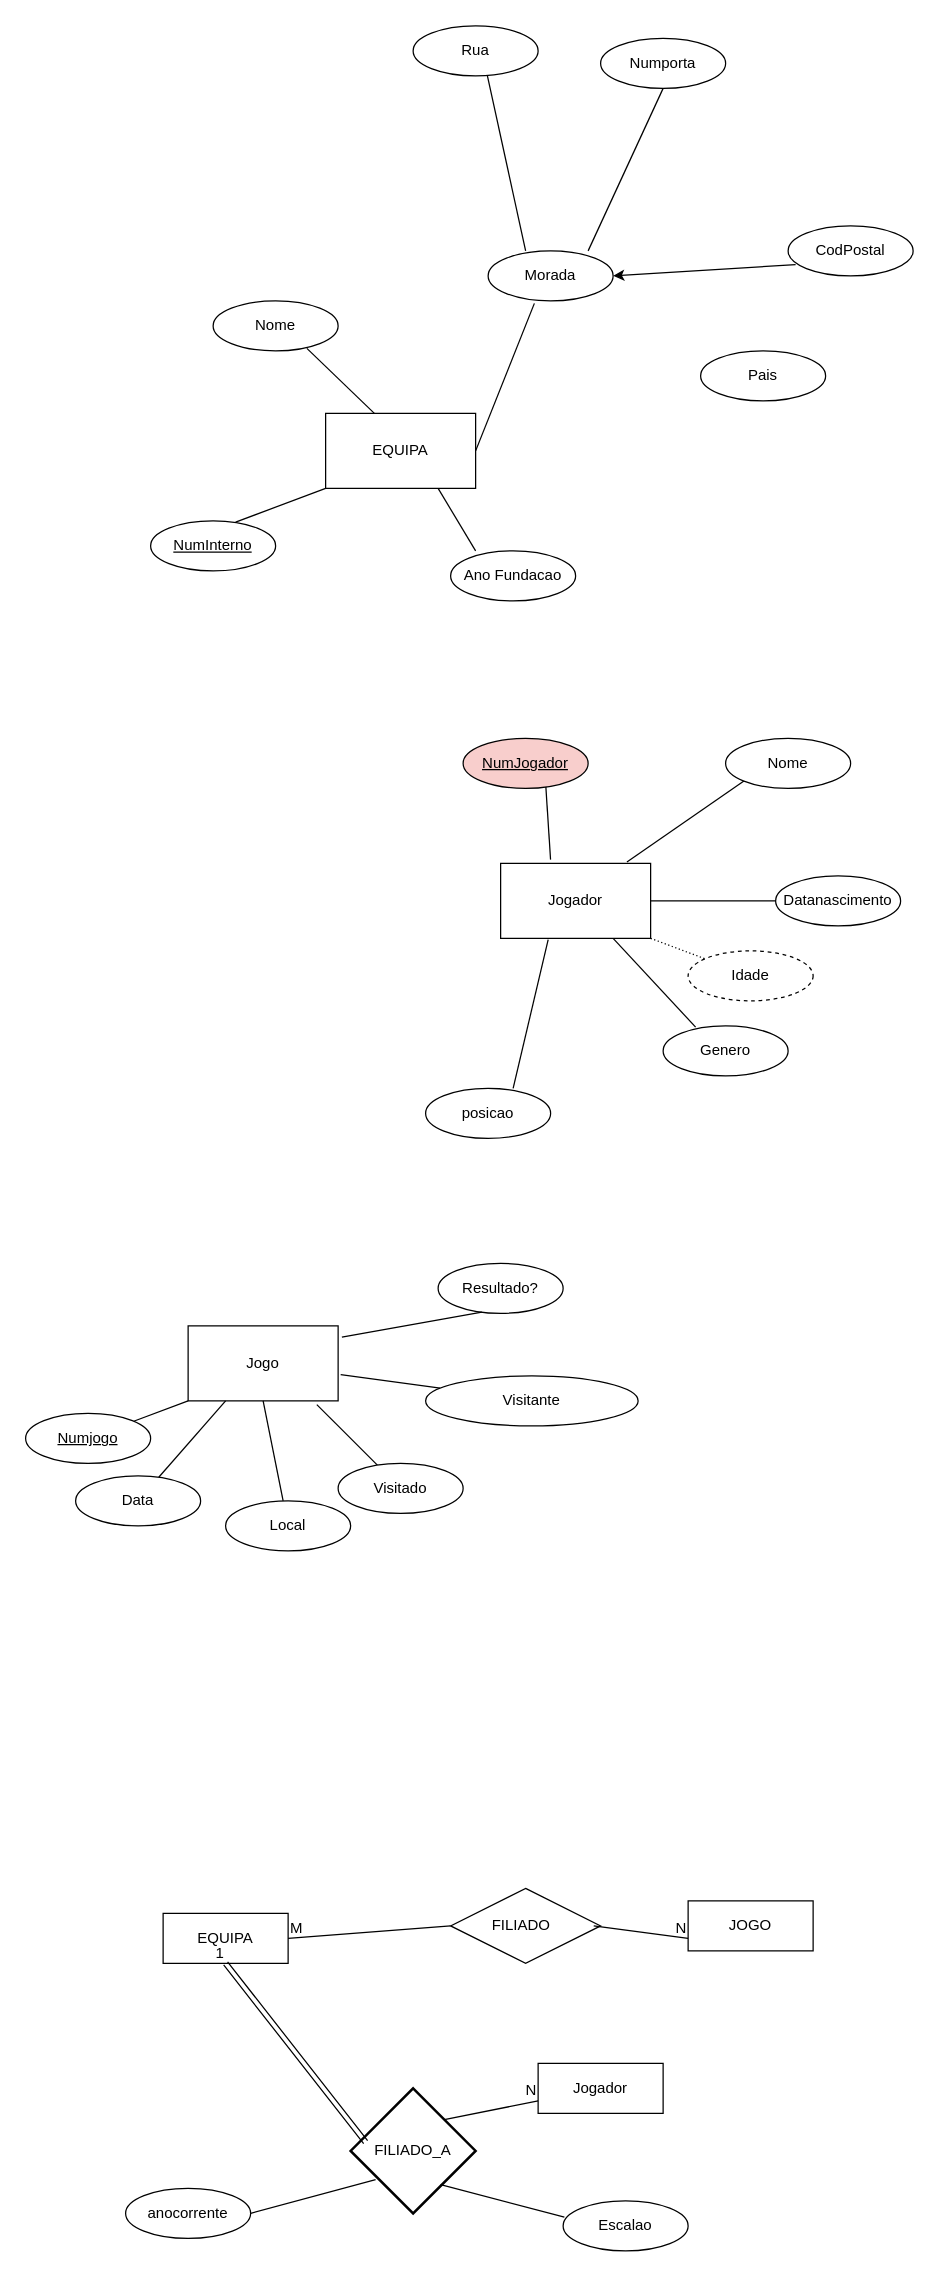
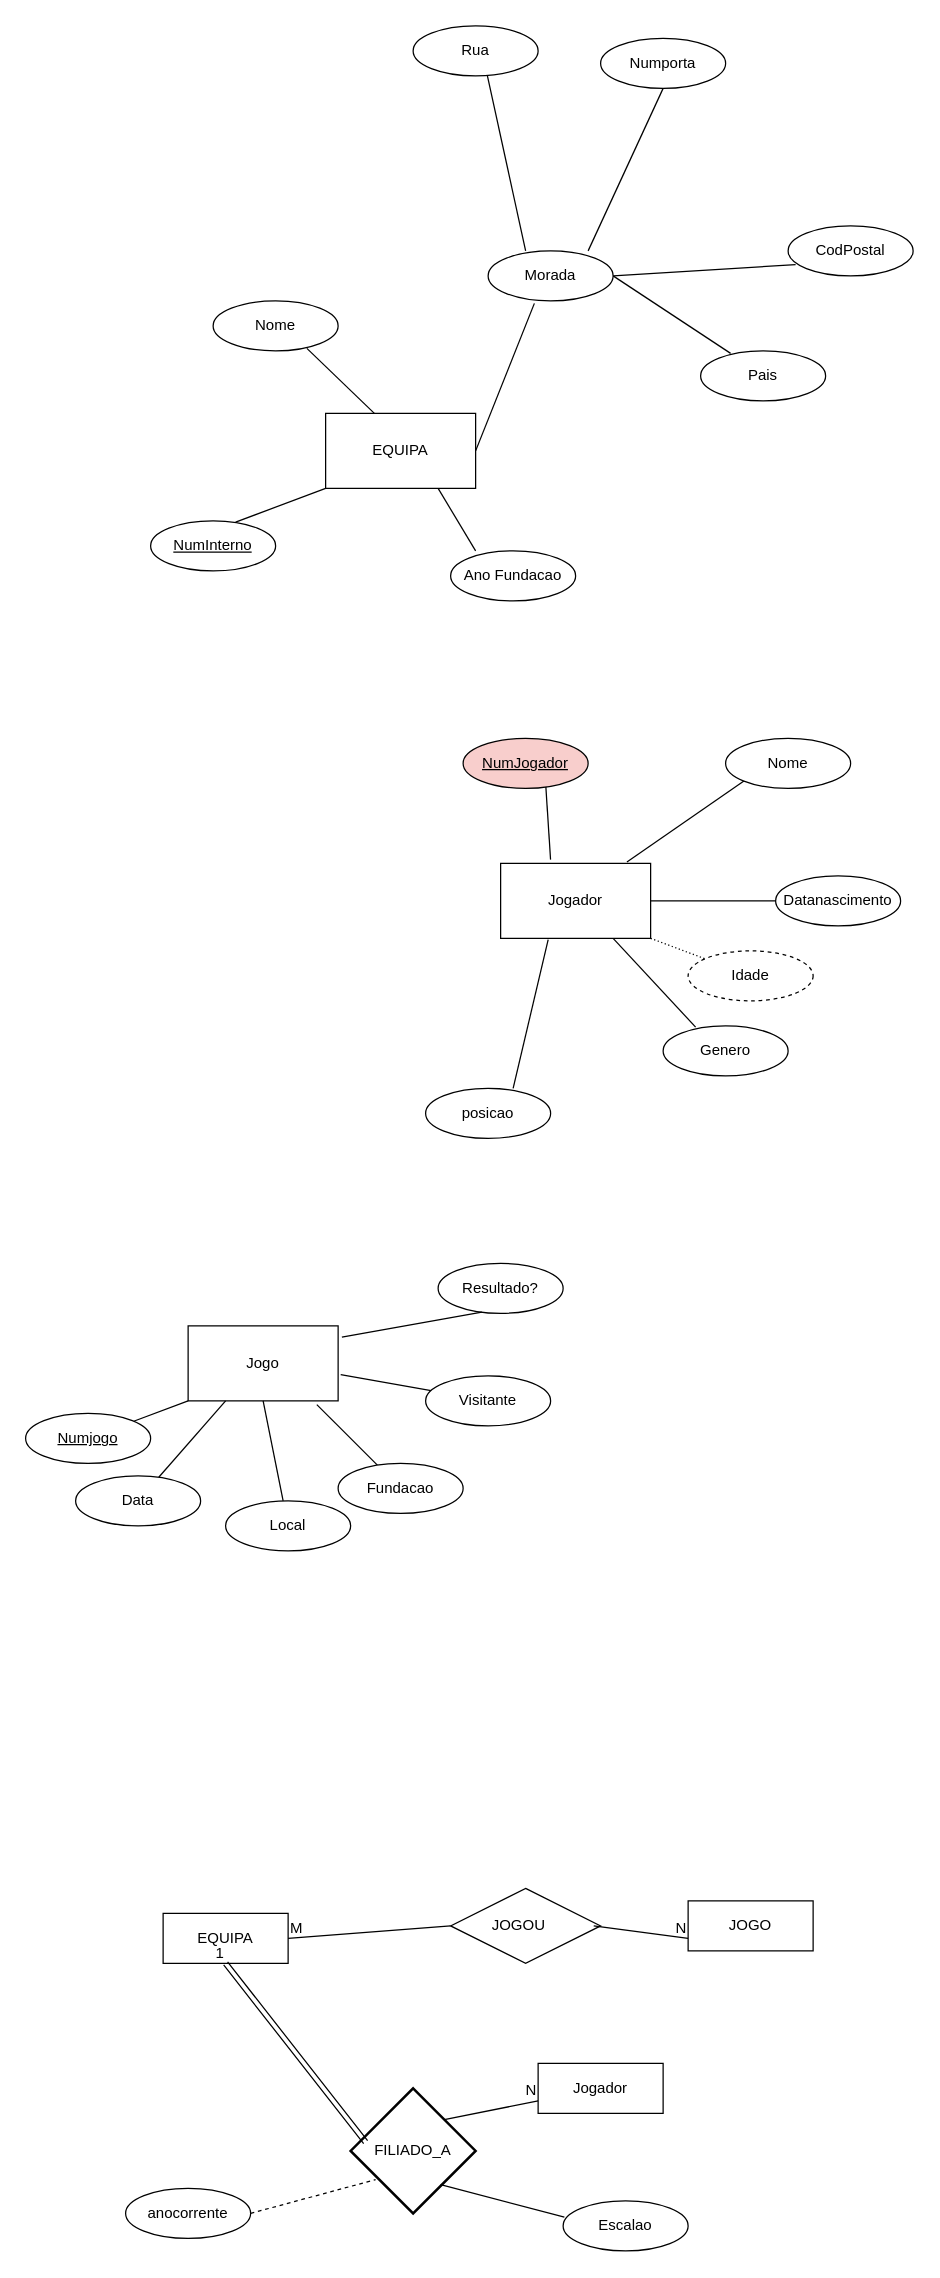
- <mxCell id="12" value="" style="endArrow=classic;html=1;rounded=0;exitX=0.06;exitY=0.775;exitDx=0;exitDy=0;exitPerimeter=0;entryX=1;entryY=0.5;entryDx=0;entryDy=0;" edge="1" parent="1" source="25" target="22"><mxGeometry relative="1" as="geometry"><mxPoint x="650.96" y="208" as="sourcePoint" /><mxPoint x="500" y="220" as="targetPoint" /></mxGeometry></mxCell>
+ <mxCell id="12" value="" style="endArrow=none;html=1;rounded=0;exitX=0.06;exitY=0.775;exitDx=0;exitDy=0;exitPerimeter=0;entryX=1;entryY=0.5;entryDx=0;entryDy=0;" edge="1" parent="1" source="25" target="22"><mxGeometry relative="1" as="geometry"><mxPoint x="650.96" y="208" as="sourcePoint" /><mxPoint x="500" y="220" as="targetPoint" /></mxGeometry></mxCell>
+ <mxCell id="9" value="" style="endArrow=none;html=1;rounded=0;exitX=1;exitY=0.5;exitDx=0;exitDy=0;entryX=0.24;entryY=0.05;entryDx=0;entryDy=0;entryPerimeter=0;" edge="1" parent="1" source="22" target="26"><mxGeometry relative="1" as="geometry"><mxPoint x="499.04" y="234" as="sourcePoint" /><mxPoint x="575.04" y="285.04" as="targetPoint" /></mxGeometry></mxCell>
- <mxCell id="34" value="Visitante" style="ellipse;whiteSpace=wrap;html=1;align=center;strokeColor=default;verticalAlign=middle;fontFamily=Helvetica;fontSize=12;fontColor=default;fillColor=default;" vertex="1" parent="1"><mxGeometry x="340" y="1100" width="170" height="40" as="geometry" /></mxCell>
+ <mxCell id="34" value="Visitante" style="ellipse;whiteSpace=wrap;html=1;align=center;strokeColor=default;verticalAlign=middle;fontFamily=Helvetica;fontSize=12;fontColor=default;fillColor=default;" vertex="1" parent="1"><mxGeometry x="340" y="1100" width="100" height="40" as="geometry" /></mxCell>
- <mxCell id="36" value="Visitado" style="ellipse;whiteSpace=wrap;html=1;align=center;strokeColor=default;verticalAlign=middle;fontFamily=Helvetica;fontSize=12;fontColor=default;fillColor=default;" vertex="1" parent="1"><mxGeometry x="270" y="1170" width="100" height="40" as="geometry" /></mxCell>
+ <mxCell id="36" value="Fundacao" style="ellipse;whiteSpace=wrap;html=1;align=center;strokeColor=default;verticalAlign=middle;fontFamily=Helvetica;fontSize=12;fontColor=default;fillColor=default;" vertex="1" parent="1"><mxGeometry x="270" y="1170" width="100" height="40" as="geometry" /></mxCell>
- <mxCell id="45" value="FILIADO&lt;span style=&quot;white-space: pre;&quot;&gt;&#09;&lt;/span&gt;" style="shape=rhombus;perimeter=rhombusPerimeter;whiteSpace=wrap;html=1;align=center;strokeColor=default;verticalAlign=middle;fontFamily=Helvetica;fontSize=12;fontColor=default;fillColor=default;" vertex="1" parent="1"><mxGeometry x="360" y="1510" width="120" height="60" as="geometry" /></mxCell>
+ <mxCell id="45" value="JOGOU&lt;span style=&quot;white-space: pre;&quot;&gt;&#09;&lt;/span&gt;" style="shape=rhombus;perimeter=rhombusPerimeter;whiteSpace=wrap;html=1;align=center;strokeColor=default;verticalAlign=middle;fontFamily=Helvetica;fontSize=12;fontColor=default;fillColor=default;" vertex="1" parent="1"><mxGeometry x="360" y="1510" width="120" height="60" as="geometry" /></mxCell>
- <mxCell id="56" value="" style="endArrow=none;html=1;rounded=0;fontFamily=Helvetica;fontSize=12;fontColor=default;exitX=1;exitY=0.5;exitDx=0;exitDy=0;entryX=0.2;entryY=0.73;entryDx=0;entryDy=0;entryPerimeter=0;" edge="1" parent="1" source="55" target="52"><mxGeometry relative="1" as="geometry"><mxPoint x="330" y="1560" as="sourcePoint" /><mxPoint x="490" y="1560" as="targetPoint" /></mxGeometry></mxCell>
+ <mxCell id="56" value="" style="endArrow=none;html=1;rounded=0;fontFamily=Helvetica;fontSize=12;fontColor=default;exitX=1;exitY=0.5;exitDx=0;exitDy=0;entryX=0.2;entryY=0.73;entryDx=0;entryDy=0;entryPerimeter=0;dashed=1;" edge="1" parent="1" source="55" target="52"><mxGeometry relative="1" as="geometry"><mxPoint x="330" y="1560" as="sourcePoint" /><mxPoint x="490" y="1560" as="targetPoint" /></mxGeometry></mxCell>
